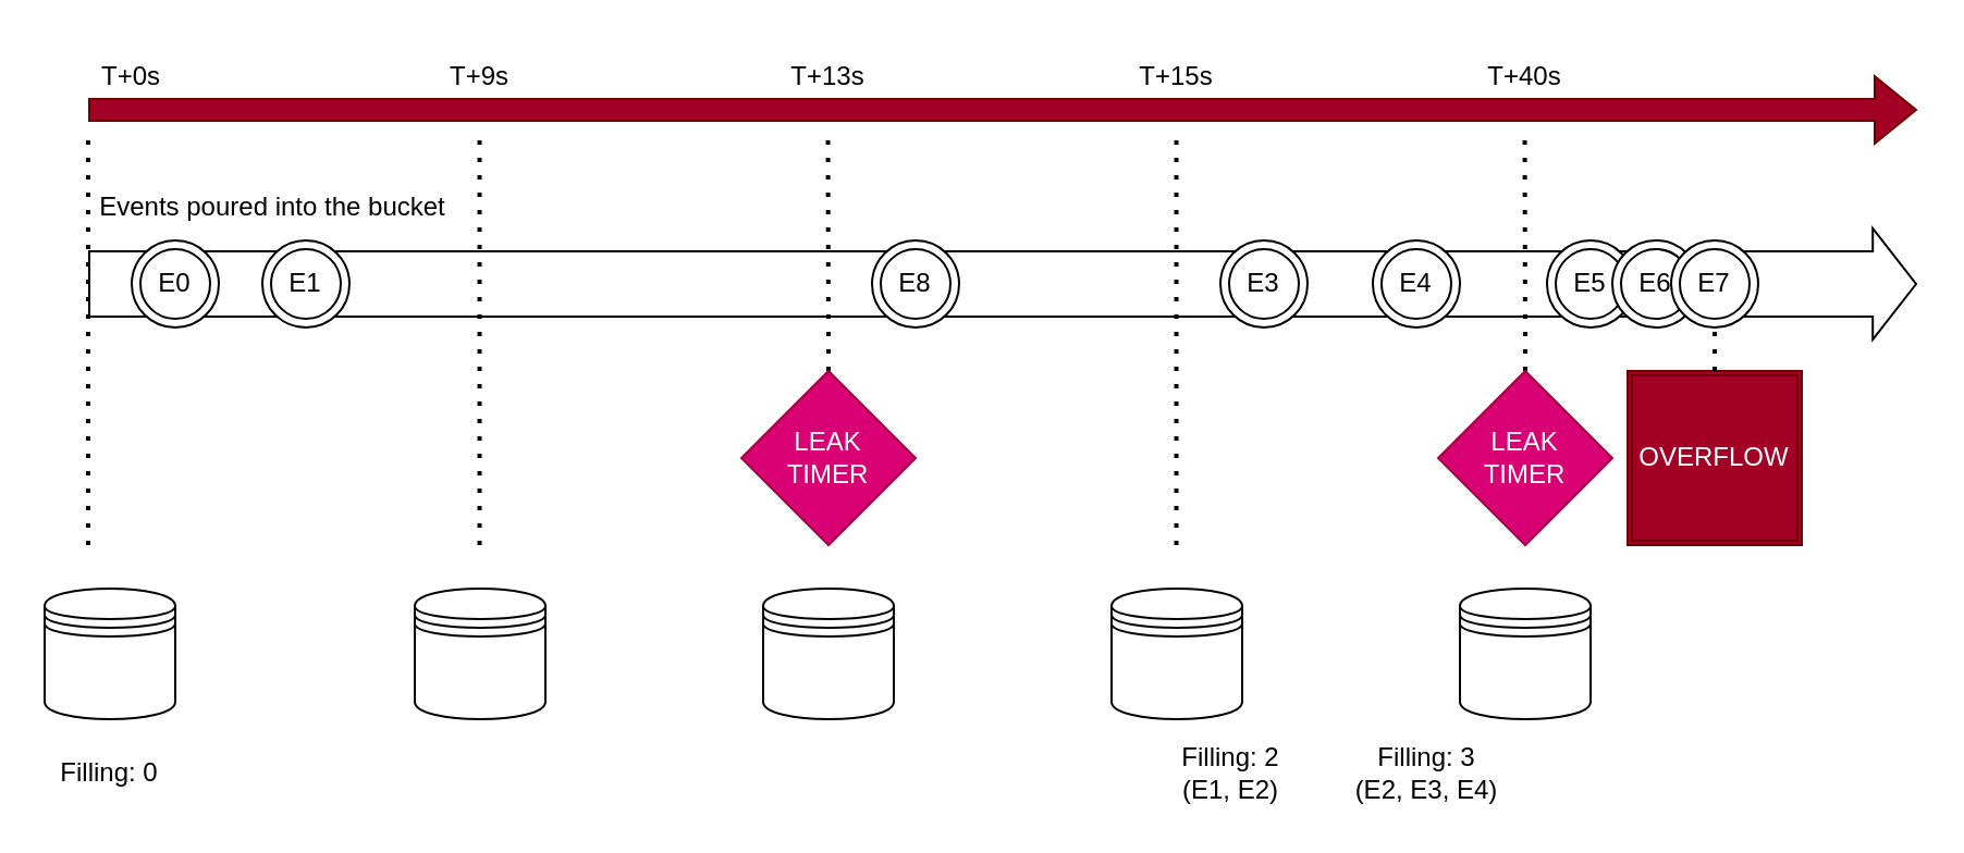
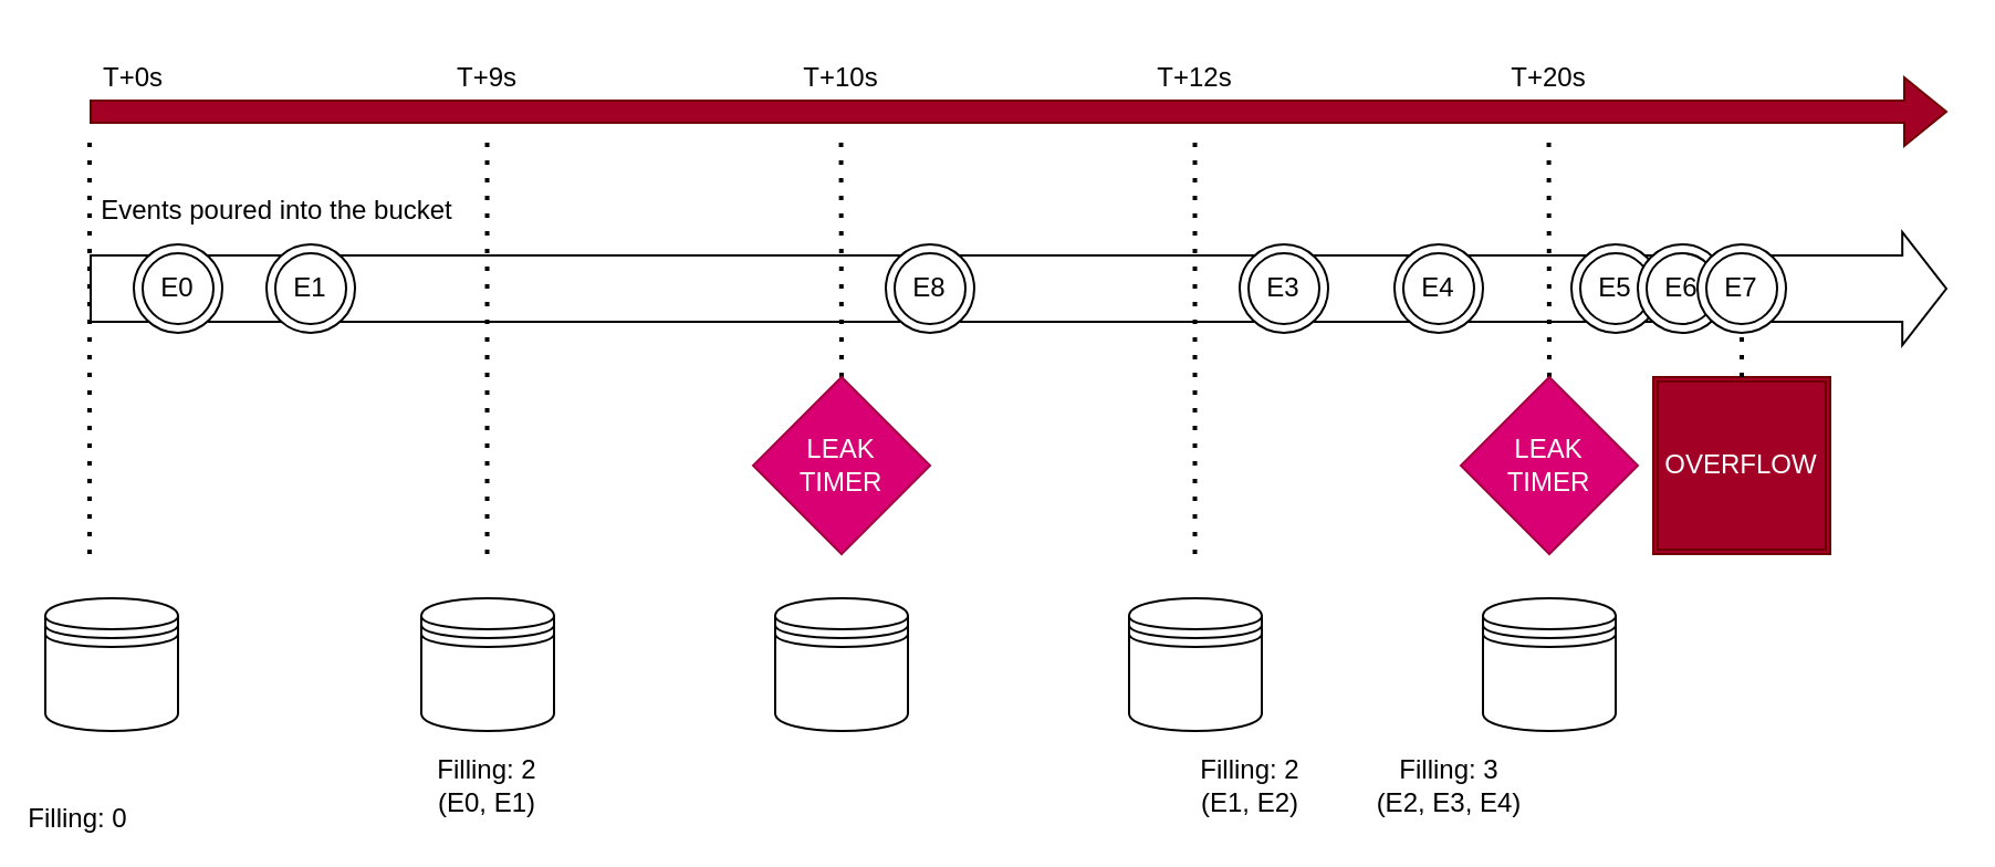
- <mxCell id="5" value="T+13s" style="text;strokeColor=none;align=center;fillColor=none;html=1;verticalAlign=middle;whiteSpace=wrap;rounded=0;" vertex="1" parent="1"><mxGeometry x="350" y="20" width="60" height="30" as="geometry" /></mxCell>
+ <mxCell id="5" value="T+10s" style="text;strokeColor=none;align=center;fillColor=none;html=1;verticalAlign=middle;whiteSpace=wrap;rounded=0;" vertex="1" parent="1"><mxGeometry x="350" y="20" width="60" height="30" as="geometry" /></mxCell>
- <mxCell id="6" value="T+15s" style="text;strokeColor=none;align=center;fillColor=none;html=1;verticalAlign=middle;whiteSpace=wrap;rounded=0;" vertex="1" parent="1"><mxGeometry x="510" y="20" width="60" height="30" as="geometry" /></mxCell>
+ <mxCell id="6" value="T+12s" style="text;strokeColor=none;align=center;fillColor=none;html=1;verticalAlign=middle;whiteSpace=wrap;rounded=0;" vertex="1" parent="1"><mxGeometry x="510" y="20" width="60" height="30" as="geometry" /></mxCell>
- <mxCell id="7" value="T+40s" style="text;strokeColor=none;align=center;fillColor=none;html=1;verticalAlign=middle;whiteSpace=wrap;rounded=0;" vertex="1" parent="1"><mxGeometry x="670" y="20" width="60" height="30" as="geometry" /></mxCell>
+ <mxCell id="7" value="T+20s" style="text;strokeColor=none;align=center;fillColor=none;html=1;verticalAlign=middle;whiteSpace=wrap;rounded=0;" vertex="1" parent="1"><mxGeometry x="670" y="20" width="60" height="30" as="geometry" /></mxCell>
- <mxCell id="36" value="Filling: 0" style="text;strokeColor=none;align=center;fillColor=none;html=1;verticalAlign=middle;whiteSpace=wrap;rounded=0;" vertex="1" parent="1"><mxGeometry x="20" y="340" width="60" height="30" as="geometry" /></mxCell>
+ <mxCell id="36" value="Filling: 0" style="text;strokeColor=none;align=center;fillColor=none;html=1;verticalAlign=middle;whiteSpace=wrap;rounded=0;" vertex="1" parent="1"><mxGeometry x="5" y="355" width="60" height="30" as="geometry" /></mxCell>
+ <mxCell id="37" value="&lt;div&gt;Filling: 2&lt;/div&gt;&lt;div&gt;(E0, E1)&lt;br&gt;&lt;/div&gt;" style="text;strokeColor=none;align=center;fillColor=none;html=1;verticalAlign=middle;whiteSpace=wrap;rounded=0;" vertex="1" parent="1"><mxGeometry x="190" y="340" width="60" height="30" as="geometry" /></mxCell>
